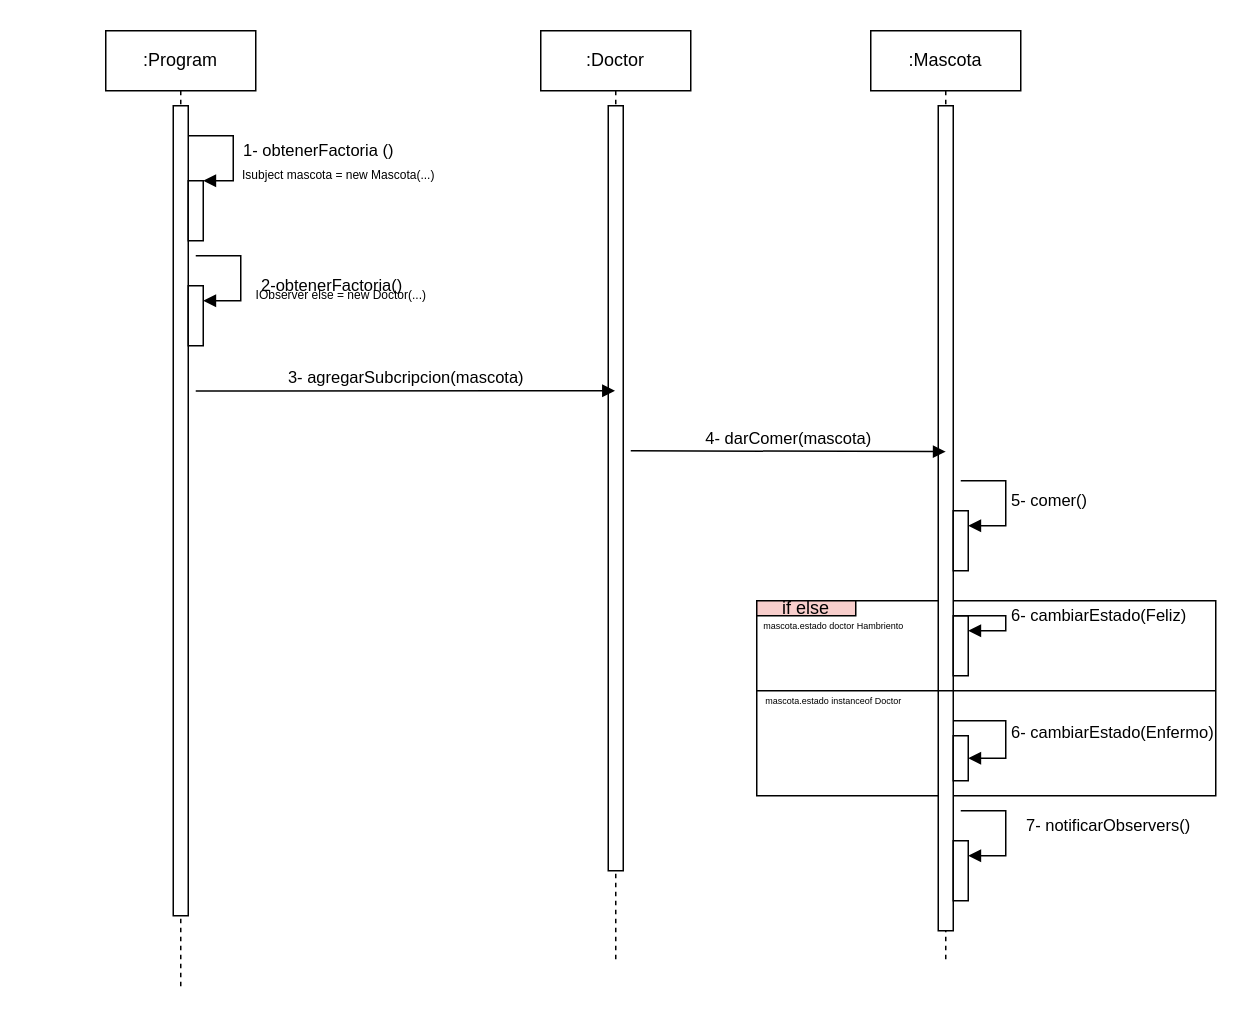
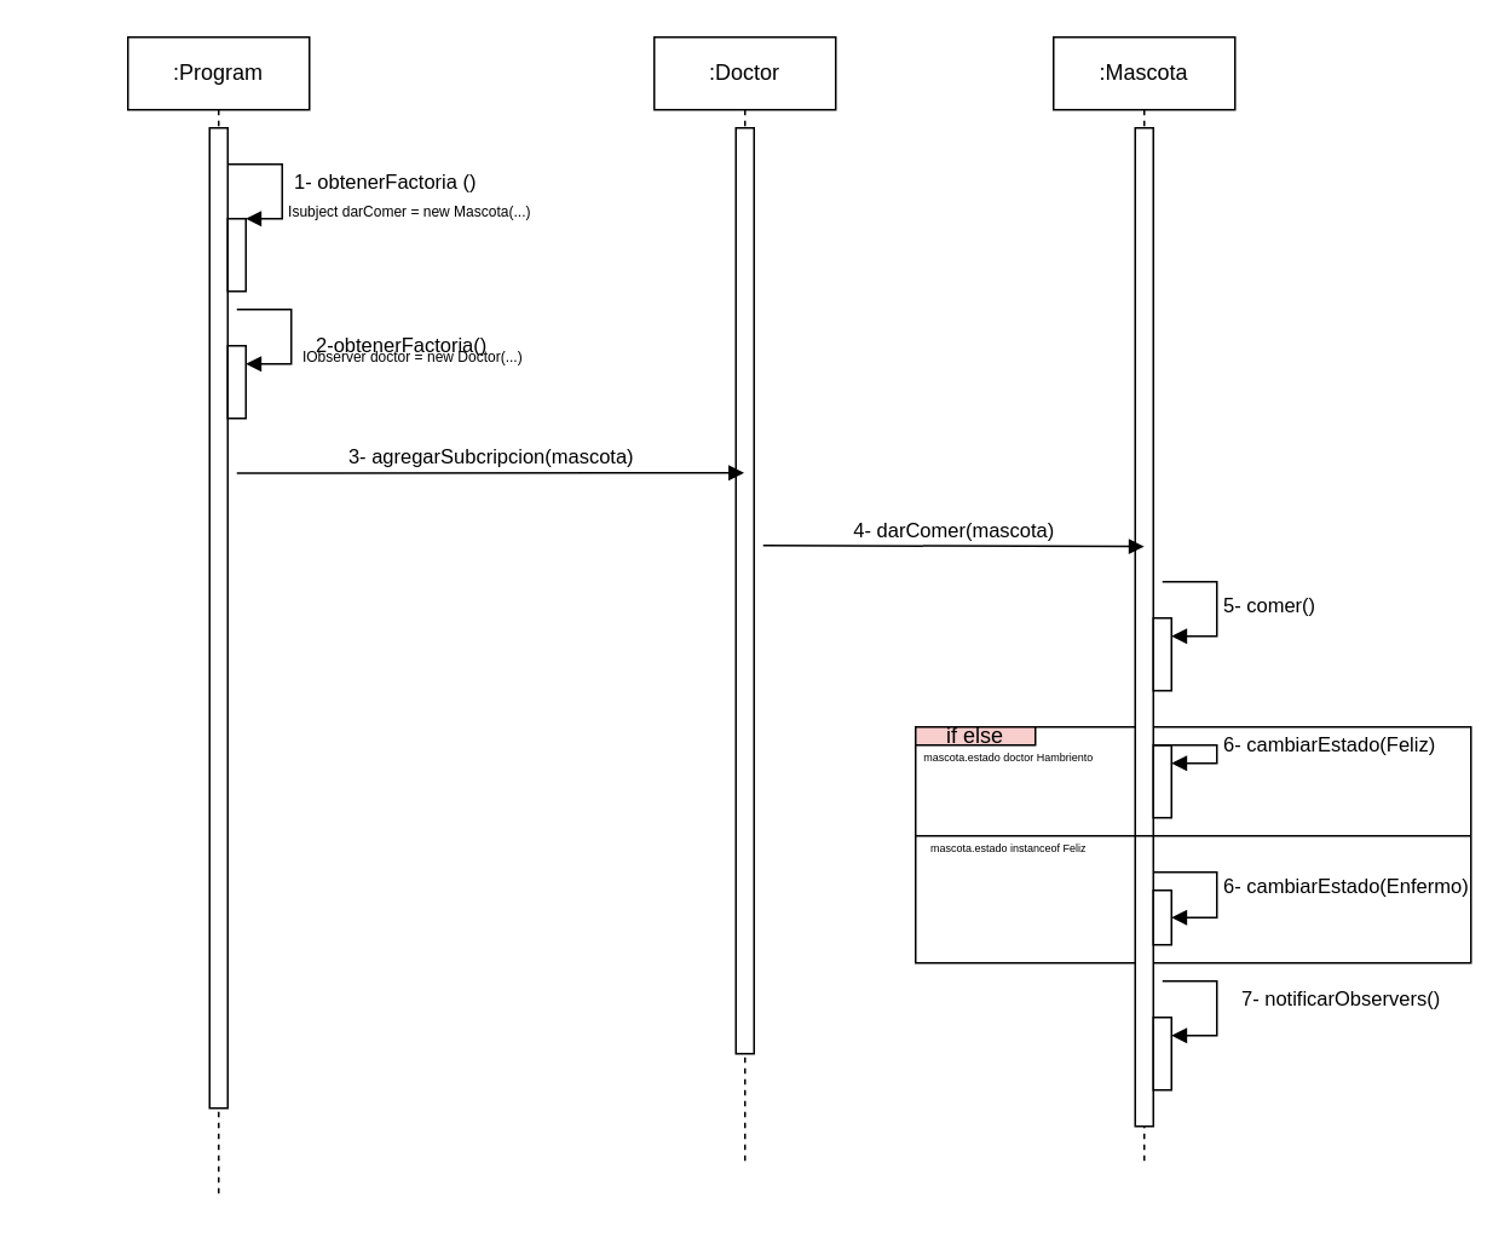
- <mxCell id="12" value="&lt;font style=&quot;font-size: 8px;&quot;&gt;Isubject mascota = new Mascota(...)&lt;/font&gt;" style="text;html=1;align=center;verticalAlign=middle;resizable=0;points=[];autosize=1;strokeColor=none;fillColor=none;" vertex="1" parent="1"><mxGeometry x="150" y="100" width="150" height="30" as="geometry" /></mxCell>
+ <mxCell id="12" value="&lt;font style=&quot;font-size: 8px;&quot;&gt;Isubject darComer = new Mascota(...)&lt;/font&gt;" style="text;html=1;align=center;verticalAlign=middle;resizable=0;points=[];autosize=1;strokeColor=none;fillColor=none;" vertex="1" parent="1"><mxGeometry x="150" y="100" width="150" height="30" as="geometry" /></mxCell>
- <mxCell id="11" value="&amp;nbsp; &amp;nbsp; &lt;span style=&quot;white-space: pre;&quot;&gt;&#09;&lt;/span&gt;&lt;span style=&quot;white-space: pre;&quot;&gt;&#09;&lt;/span&gt;&lt;span style=&quot;white-space: pre;&quot;&gt;&#09;&lt;/span&gt;&lt;span style=&quot;white-space: pre;&quot;&gt;&#09;&lt;/span&gt;&lt;span style=&quot;white-space: pre;&quot;&gt;&#09;&lt;/span&gt;&lt;font style=&quot;font-size: 8px;&quot;&gt;IObserver else = new Doctor(...)&lt;/font&gt;" style="text;html=1;align=center;verticalAlign=middle;resizable=0;points=[];autosize=1;strokeColor=none;fillColor=none;" vertex="1" parent="1"><mxGeometry x="20" y="180" width="280" height="30" as="geometry" /></mxCell>
+ <mxCell id="11" value="&amp;nbsp; &amp;nbsp; &lt;span style=&quot;white-space: pre;&quot;&gt;&#09;&lt;/span&gt;&lt;span style=&quot;white-space: pre;&quot;&gt;&#09;&lt;/span&gt;&lt;span style=&quot;white-space: pre;&quot;&gt;&#09;&lt;/span&gt;&lt;span style=&quot;white-space: pre;&quot;&gt;&#09;&lt;/span&gt;&lt;span style=&quot;white-space: pre;&quot;&gt;&#09;&lt;/span&gt;&lt;font style=&quot;font-size: 8px;&quot;&gt;IObserver doctor = new Doctor(...)&lt;/font&gt;" style="text;html=1;align=center;verticalAlign=middle;resizable=0;points=[];autosize=1;strokeColor=none;fillColor=none;" vertex="1" parent="1"><mxGeometry x="20" y="180" width="280" height="30" as="geometry" /></mxCell>
- <mxCell id="28" value="&lt;font style=&quot;font-size: 6px;&quot;&gt;mascota.estado instanceof Doctor&lt;/font&gt;" style="text;html=1;align=center;verticalAlign=middle;resizable=0;points=[];autosize=1;strokeColor=none;fillColor=none;" vertex="1" parent="1"><mxGeometry x="500" y="450" width="110" height="30" as="geometry" /></mxCell>
+ <mxCell id="28" value="&lt;font style=&quot;font-size: 6px;&quot;&gt;mascota.estado instanceof Feliz&lt;/font&gt;" style="text;html=1;align=center;verticalAlign=middle;resizable=0;points=[];autosize=1;strokeColor=none;fillColor=none;" vertex="1" parent="1"><mxGeometry x="500" y="450" width="110" height="30" as="geometry" /></mxCell>
